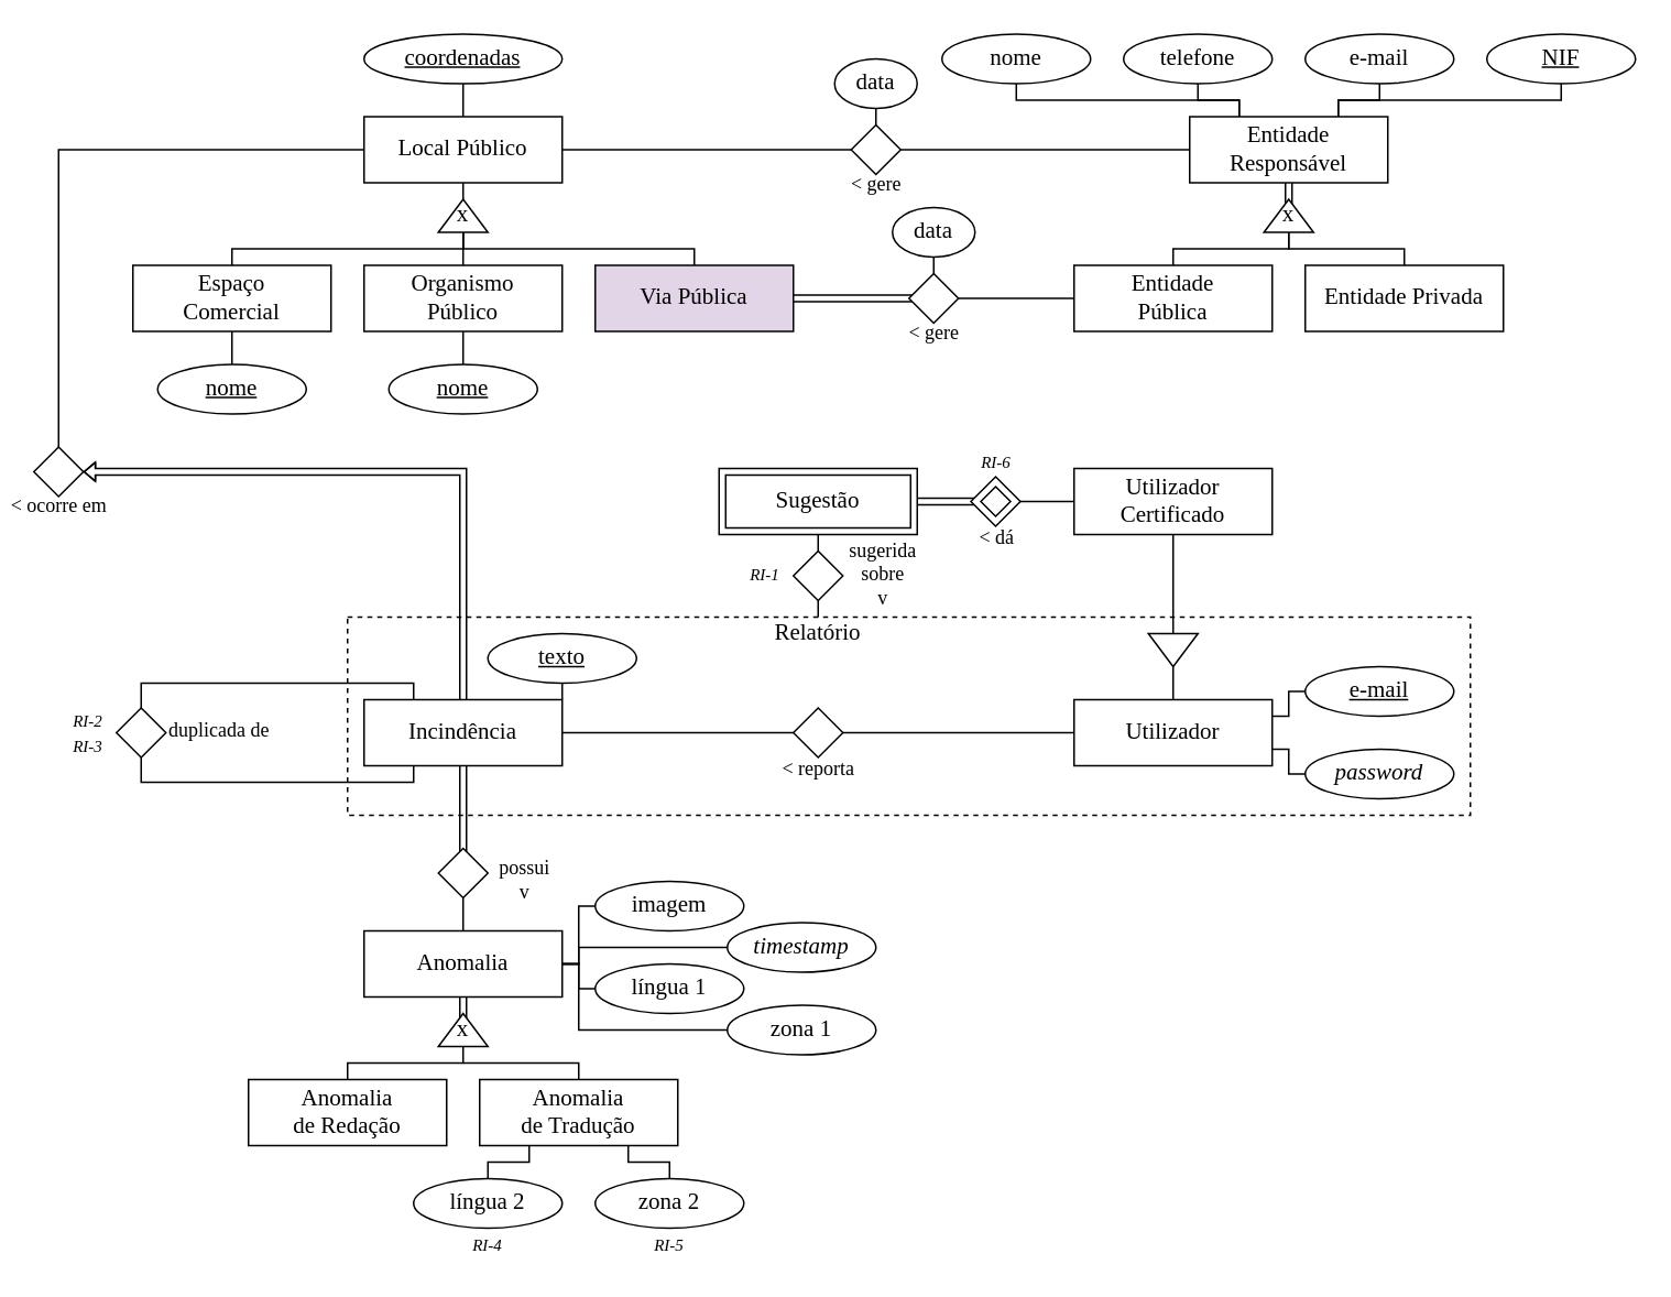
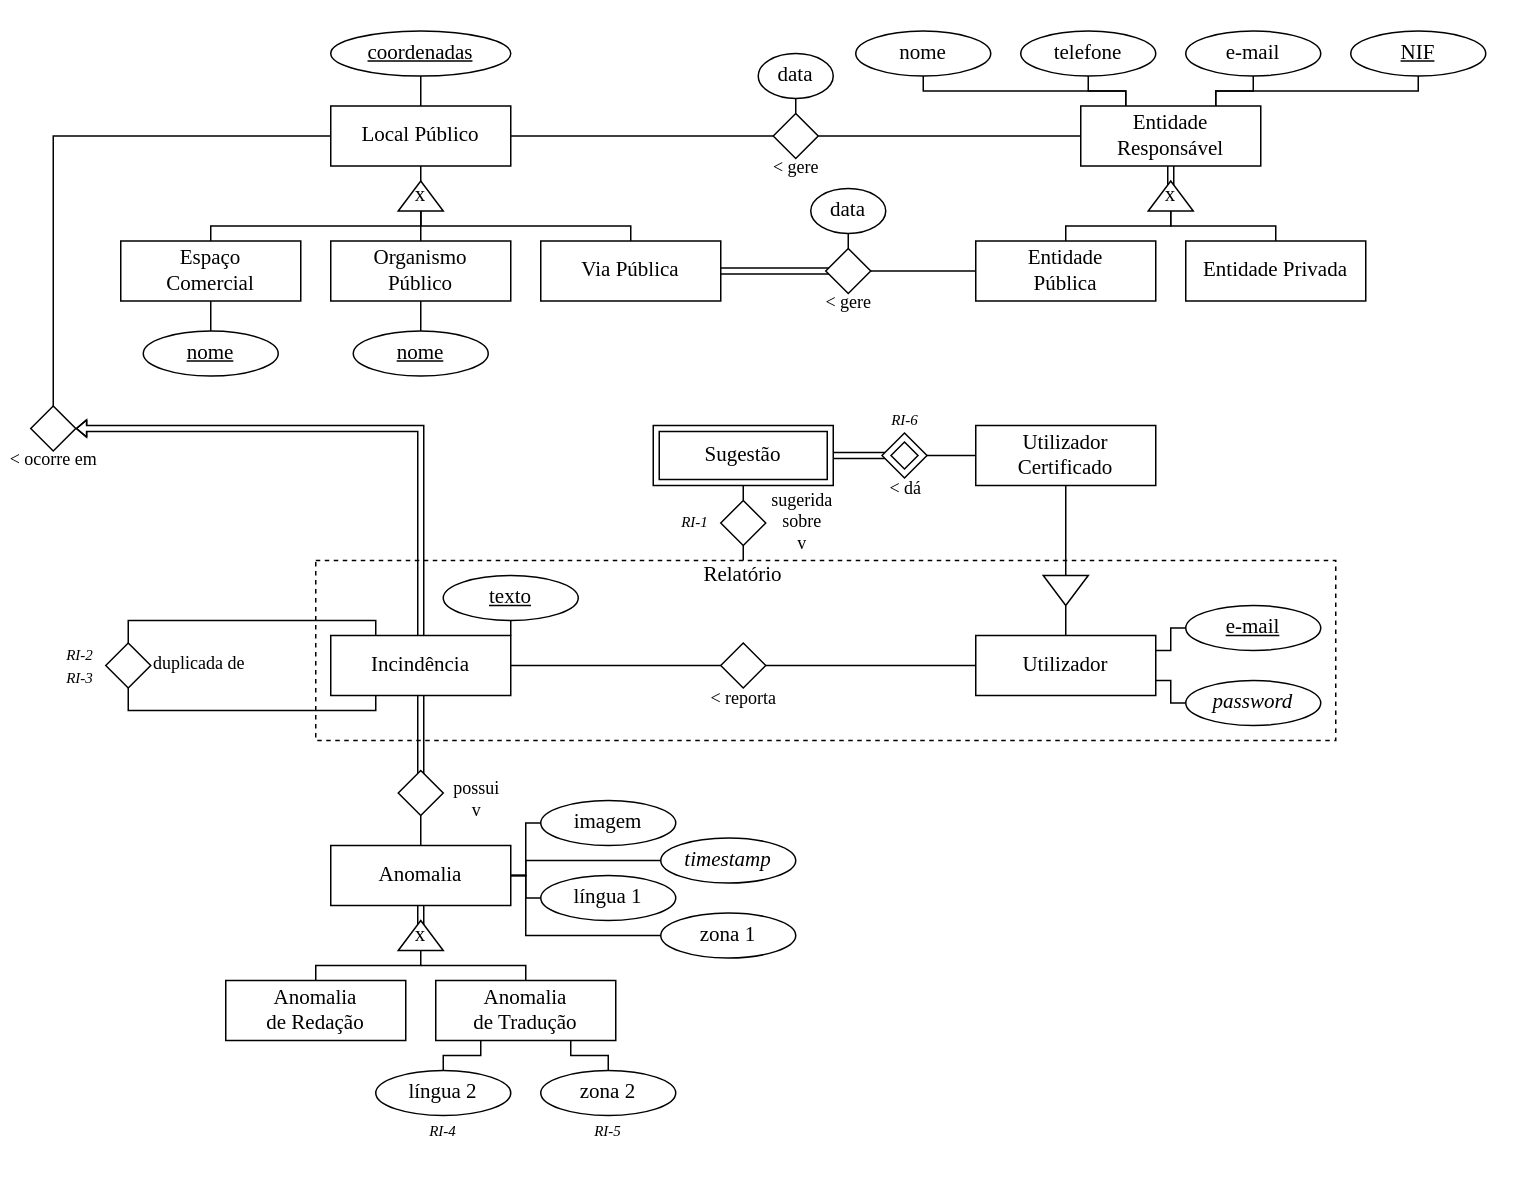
- <mxCell id="10" value="Via Pública" style="rounded=0;whiteSpace=wrap;html=1;fontFamily=Verdana;fontSize=14;fillColor=#e1d5e7;" parent="1" vertex="1"><mxGeometry x="360" y="160" width="120" height="40" as="geometry" /></mxCell>
+ <mxCell id="10" value="Via Pública" style="rounded=0;whiteSpace=wrap;html=1;fontFamily=Verdana;fontSize=14;" parent="1" vertex="1"><mxGeometry x="360" y="160" width="120" height="40" as="geometry" /></mxCell>
